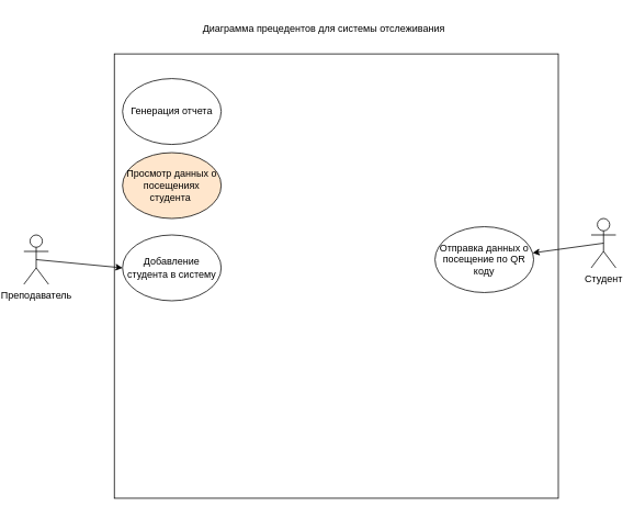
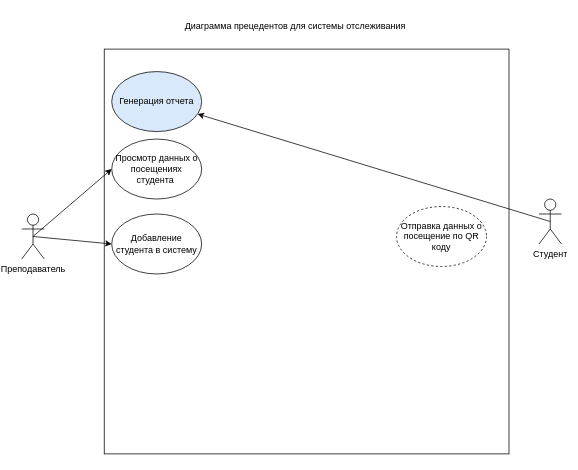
- <mxCell id="7" value="Генерация отчета" style="ellipse;whiteSpace=wrap;html=1;" vertex="1" parent="1"><mxGeometry x="140" y="95" width="120" height="80" as="geometry" /></mxCell>
+ <mxCell id="7" value="Генерация отчета" style="ellipse;whiteSpace=wrap;html=1;fillColor=#dae8fc;" vertex="1" parent="1"><mxGeometry x="140" y="95" width="120" height="80" as="geometry" /></mxCell>
- <mxCell id="6" value="Просмотр данных о посещениях студента&amp;nbsp;" style="ellipse;whiteSpace=wrap;html=1;fillColor=#ffe6cc;" vertex="1" parent="1"><mxGeometry x="140" y="185" width="120" height="80" as="geometry" /></mxCell>
+ <mxCell id="6" value="Просмотр данных о посещениях студента&amp;nbsp;" style="ellipse;whiteSpace=wrap;html=1;" vertex="1" parent="1"><mxGeometry x="140" y="185" width="120" height="80" as="geometry" /></mxCell>
+ <mxCell id="8" style="rounded=0;orthogonalLoop=1;jettySize=auto;html=1;exitX=0.5;exitY=0.5;exitDx=0;exitDy=0;exitPerimeter=0;entryX=0;entryY=0.5;entryDx=0;entryDy=0;" edge="1" parent="1" source="2" target="6"><mxGeometry relative="1" as="geometry" /></mxCell>
- <mxCell id="11" style="rounded=0;orthogonalLoop=1;jettySize=auto;html=1;exitX=0.5;exitY=0.5;exitDx=0;exitDy=0;exitPerimeter=0;" edge="1" parent="1" source="4" target="5"><mxGeometry relative="1" as="geometry" /></mxCell>
+ <mxCell id="11" style="rounded=0;orthogonalLoop=1;jettySize=auto;html=1;exitX=0.5;exitY=0.5;exitDx=0;exitDy=0;exitPerimeter=0;" edge="1" parent="1" source="4" target="7"><mxGeometry relative="1" as="geometry" /></mxCell>
- <mxCell id="5" value="Отправка данных о посещение по QR коду" style="ellipse;whiteSpace=wrap;html=1;" vertex="1" parent="1"><mxGeometry x="520" y="275" width="120" height="80" as="geometry" /></mxCell>
+ <mxCell id="5" value="Отправка данных о посещение по QR коду" style="ellipse;whiteSpace=wrap;html=1;dashed=1;" vertex="1" parent="1"><mxGeometry x="520" y="275" width="120" height="80" as="geometry" /></mxCell>
